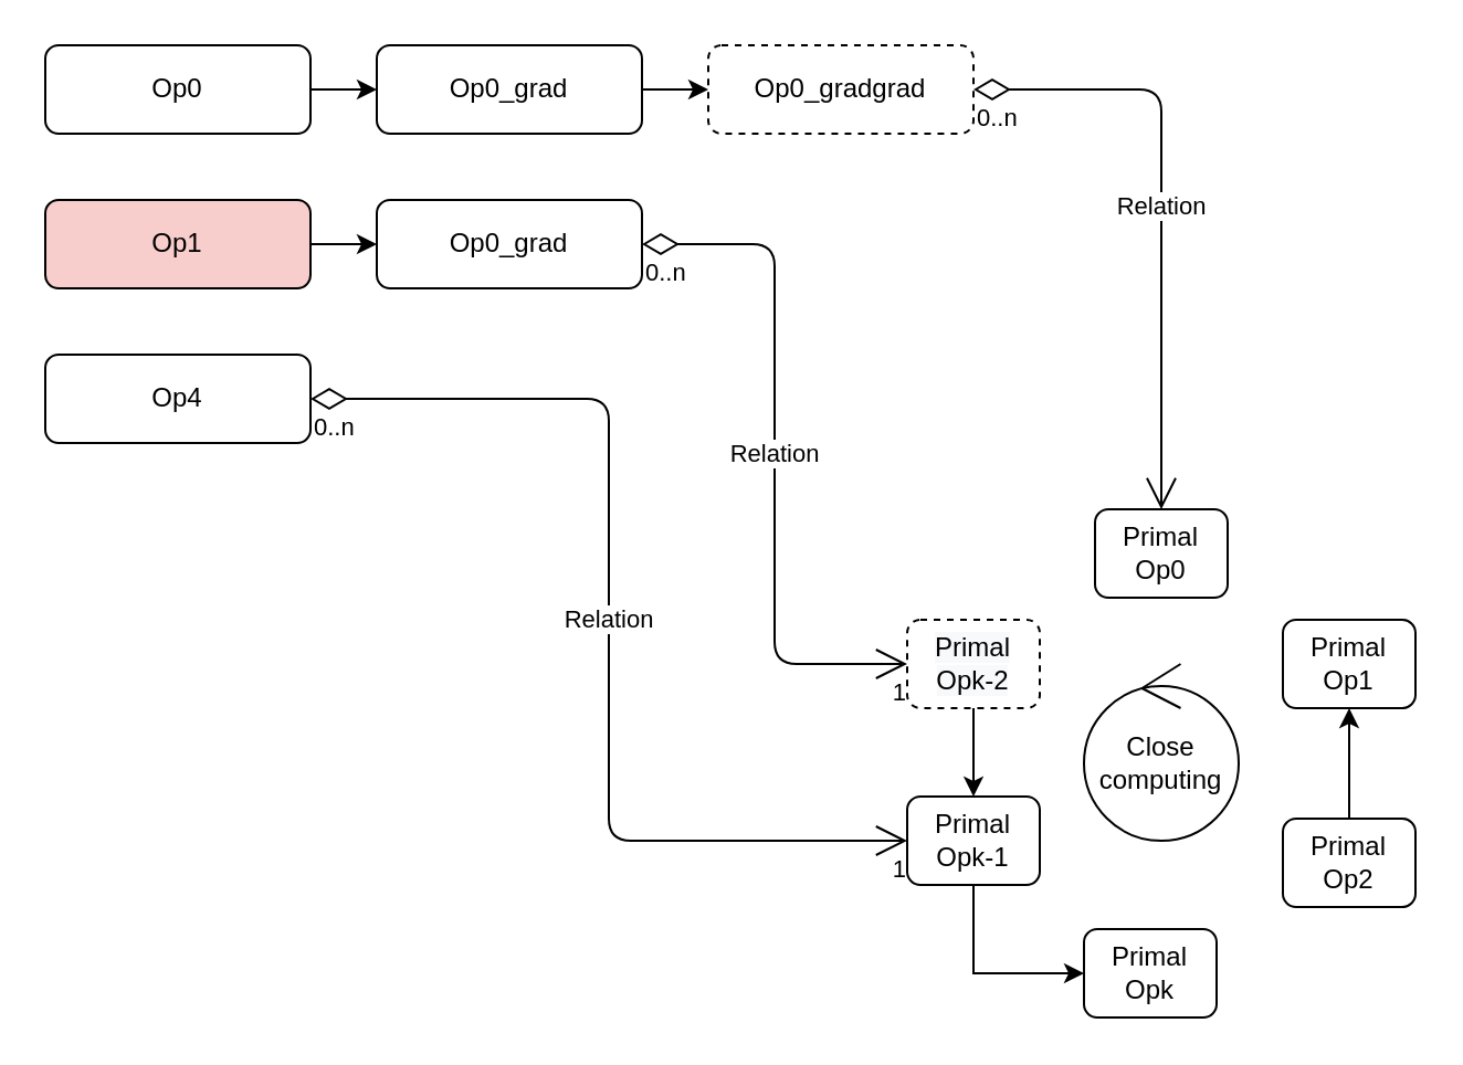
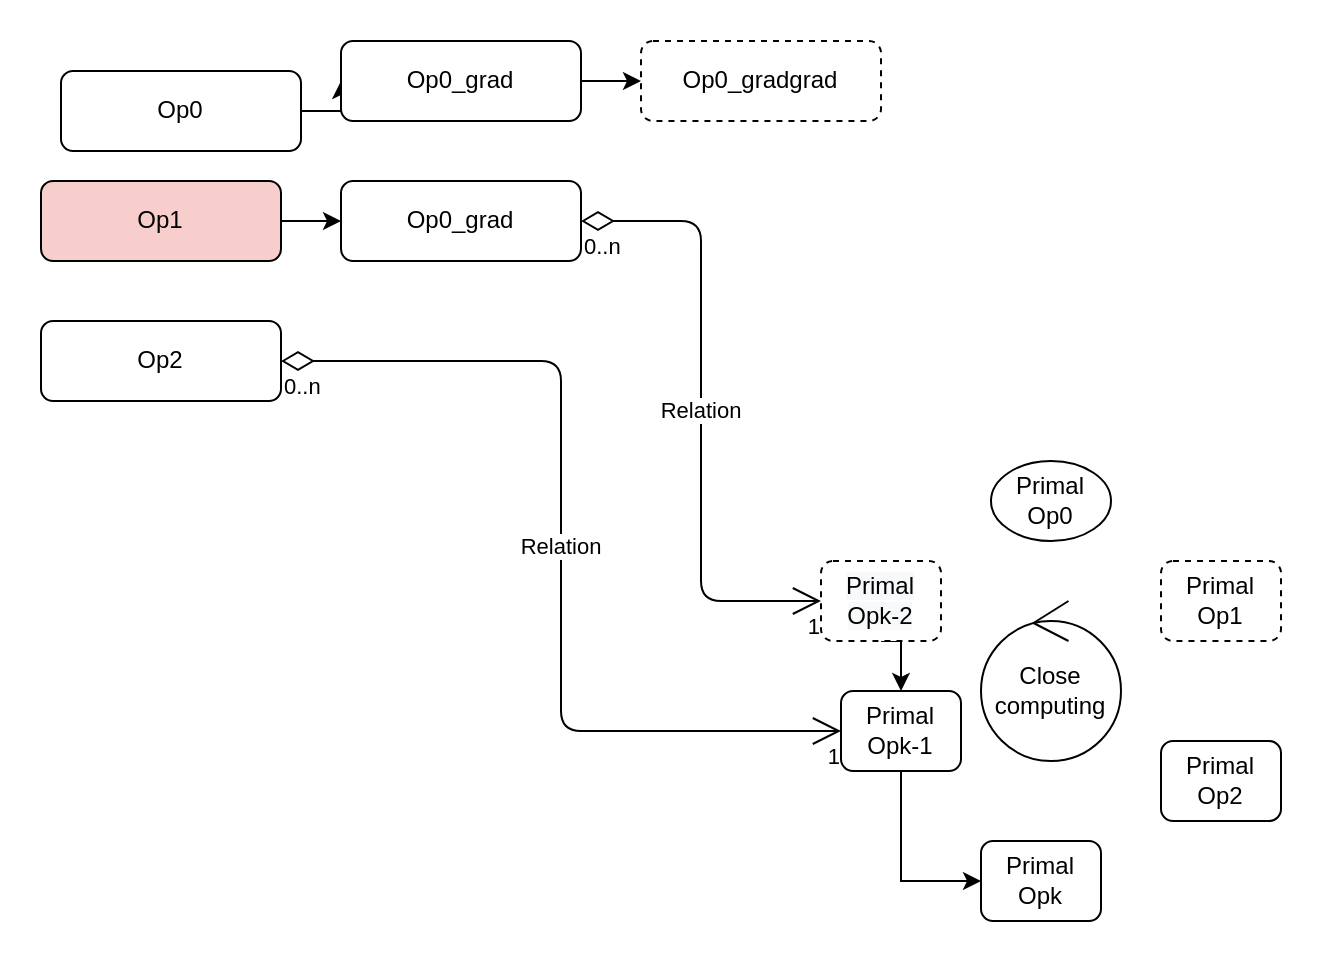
- <mxCell id="3" value="Op0" style="rounded=1;whiteSpace=wrap;html=1;" vertex="1" parent="1"><mxGeometry x="20" y="20" width="120" height="40" as="geometry" /></mxCell>
+ <mxCell id="3" value="Op0" style="rounded=1;whiteSpace=wrap;html=1;" vertex="1" parent="1"><mxGeometry x="30" y="35" width="120" height="40" as="geometry" /></mxCell>
- <mxCell id="11" value="Relation" style="endArrow=open;html=1;endSize=12;startArrow=diamondThin;startSize=14;startFill=0;edgeStyle=orthogonalEdgeStyle;exitX=1;exitY=0.5;exitDx=0;exitDy=0;entryX=0.5;entryY=0;entryDx=0;entryDy=0;" edge="1" parent="1" source="9" target="15"><mxGeometry relative="1" as="geometry"><mxPoint x="460" y="110" as="sourcePoint" /><mxPoint x="620" y="110" as="targetPoint" /></mxGeometry></mxCell>
- <mxCell id="12" value="0..n" style="edgeLabel;resizable=0;html=1;align=left;verticalAlign=top;" connectable="0" vertex="1" parent="11"><mxGeometry x="-1" relative="1" as="geometry" /></mxCell>
- <mxCell id="13" value="1" style="edgeLabel;resizable=0;html=1;align=right;verticalAlign=top;" connectable="0" vertex="1" parent="11"><mxGeometry x="1" relative="1" as="geometry" /></mxCell>
- <mxCell id="10" value="&lt;span&gt;Op4&lt;/span&gt;" style="rounded=1;whiteSpace=wrap;html=1;" vertex="1" parent="1"><mxGeometry x="20" y="160" width="120" height="40" as="geometry" /></mxCell>
+ <mxCell id="10" value="&lt;span&gt;Op2&lt;/span&gt;" style="rounded=1;whiteSpace=wrap;html=1;" vertex="1" parent="1"><mxGeometry x="20" y="160" width="120" height="40" as="geometry" /></mxCell>
- <mxCell id="15" value="Primal Op0" style="rounded=1;whiteSpace=wrap;html=1;" vertex="1" parent="14"><mxGeometry x="85" width="60" height="40" as="geometry" /></mxCell>
+ <mxCell id="15" value="Primal Op0" style="ellipse;whiteSpace=wrap;html=1;" vertex="1" parent="14"><mxGeometry x="85" width="60" height="40" as="geometry" /></mxCell>
- <mxCell id="17" value="&lt;span&gt;Primal Op1&lt;/span&gt;" style="rounded=1;whiteSpace=wrap;html=1;" vertex="1" parent="14"><mxGeometry x="170" y="50" width="60" height="40" as="geometry" /></mxCell>
+ <mxCell id="17" value="&lt;span&gt;Primal Op1&lt;/span&gt;" style="rounded=1;whiteSpace=wrap;html=1;dashed=1;" vertex="1" parent="14"><mxGeometry x="170" y="50" width="60" height="40" as="geometry" /></mxCell>
- <mxCell id="22" style="edgeStyle=orthogonalEdgeStyle;rounded=0;orthogonalLoop=1;jettySize=auto;html=1;exitX=0.5;exitY=0;exitDx=0;exitDy=0;entryX=0.5;entryY=1;entryDx=0;entryDy=0;" edge="1" parent="14" source="23" target="17"><mxGeometry relative="1" as="geometry" /></mxCell>
- <mxCell id="19" value="&lt;span&gt;Primal Opk-1&lt;/span&gt;" style="rounded=1;whiteSpace=wrap;html=1;" vertex="1" parent="14"><mxGeometry y="130" width="60" height="40" as="geometry" /></mxCell>
+ <mxCell id="19" value="&lt;span&gt;Primal Opk-1&lt;/span&gt;" style="rounded=1;whiteSpace=wrap;html=1;" vertex="1" parent="14"><mxGeometry x="10" y="115" width="60" height="40" as="geometry" /></mxCell>
